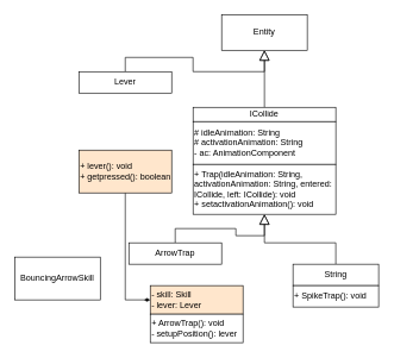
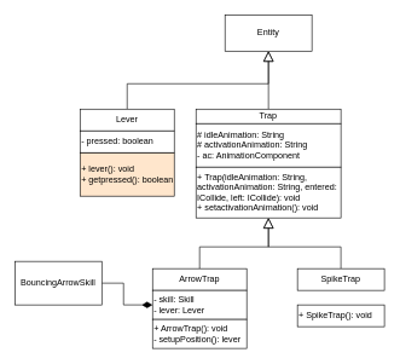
- <mxCell id="10" value="Lever" style="rounded=0;whiteSpace=wrap;html=1;" vertex="1" parent="1"><mxGeometry x="110" y="100" width="130" height="30" as="geometry" /></mxCell>
+ <mxCell id="10" value="Lever" style="rounded=0;whiteSpace=wrap;html=1;" vertex="1" parent="1"><mxGeometry x="110" y="150" width="130" height="30" as="geometry" /></mxCell>
- <mxCell id="3" value="ICollide" style="rounded=0;whiteSpace=wrap;html=1;" vertex="1" parent="1"><mxGeometry x="270" y="150" width="200" height="20" as="geometry" /></mxCell>
+ <mxCell id="3" value="Trap" style="rounded=0;whiteSpace=wrap;html=1;" vertex="1" parent="1"><mxGeometry x="270" y="150" width="200" height="20" as="geometry" /></mxCell>
+ <mxCell id="13" value="- pressed: boolean" style="rounded=0;whiteSpace=wrap;html=1;align=left;" vertex="1" parent="1"><mxGeometry x="110" y="180" width="130" height="30" as="geometry" /></mxCell>
- <mxCell id="16" value="ArrowTrap" style="rounded=0;whiteSpace=wrap;html=1;" vertex="1" parent="1"><mxGeometry x="180" y="340" width="130" height="30" as="geometry" /></mxCell>
+ <mxCell id="16" value="ArrowTrap" style="rounded=0;whiteSpace=wrap;html=1;" vertex="1" parent="1"><mxGeometry x="210" y="370" width="130" height="30" as="geometry" /></mxCell>
- <mxCell id="7" value="String" style="rounded=0;whiteSpace=wrap;html=1;" vertex="1" parent="1"><mxGeometry x="410" y="370" width="120" height="30" as="geometry" /></mxCell>
+ <mxCell id="7" value="SpikeTrap" style="rounded=0;whiteSpace=wrap;html=1;" vertex="1" parent="1"><mxGeometry x="410" y="370" width="120" height="30" as="geometry" /></mxCell>
+ <mxCell id="18" style="edgeStyle=orthogonalEdgeStyle;rounded=0;orthogonalLoop=1;jettySize=auto;html=1;exitX=1;exitY=0.5;exitDx=0;exitDy=0;entryX=0;entryY=0.5;entryDx=0;entryDy=0;endArrow=diamondThin;endFill=1;endSize=12;" edge="1" parent="1" source="19" target="17"><mxGeometry relative="1" as="geometry" /></mxCell>
- <mxCell id="14" value="+ SpikeTrap(): void" style="rounded=0;whiteSpace=wrap;html=1;align=left;" vertex="1" parent="1"><mxGeometry x="410" y="400" width="120" height="30" as="geometry" /></mxCell>
+ <mxCell id="14" value="+ SpikeTrap(): void" style="rounded=0;whiteSpace=wrap;html=1;align=left;" vertex="1" parent="1"><mxGeometry x="410" y="420" width="120" height="30" as="geometry" /></mxCell>
- <mxCell id="11" style="edgeStyle=orthogonalEdgeStyle;rounded=0;orthogonalLoop=1;jettySize=auto;html=1;exitX=0.5;exitY=1;exitDx=0;exitDy=0;entryX=0;entryY=0.5;entryDx=0;entryDy=0;endArrow=diamondThin;endFill=1;" edge="1" parent="1" source="12" target="17"><mxGeometry relative="1" as="geometry"><mxPoint x="190" y="445" as="targetPoint" /></mxGeometry></mxCell>
- <mxCell id="17" value="- skill: Skill&lt;br&gt;- lever: Lever" style="rounded=0;whiteSpace=wrap;html=1;align=left;fillColor=#ffe6cc;" vertex="1" parent="1"><mxGeometry x="210" y="400" width="130" height="40" as="geometry" /></mxCell>
+ <mxCell id="17" value="- skill: Skill&lt;br&gt;- lever: Lever" style="rounded=0;whiteSpace=wrap;html=1;align=left;" vertex="1" parent="1"><mxGeometry x="210" y="400" width="130" height="40" as="geometry" /></mxCell>
